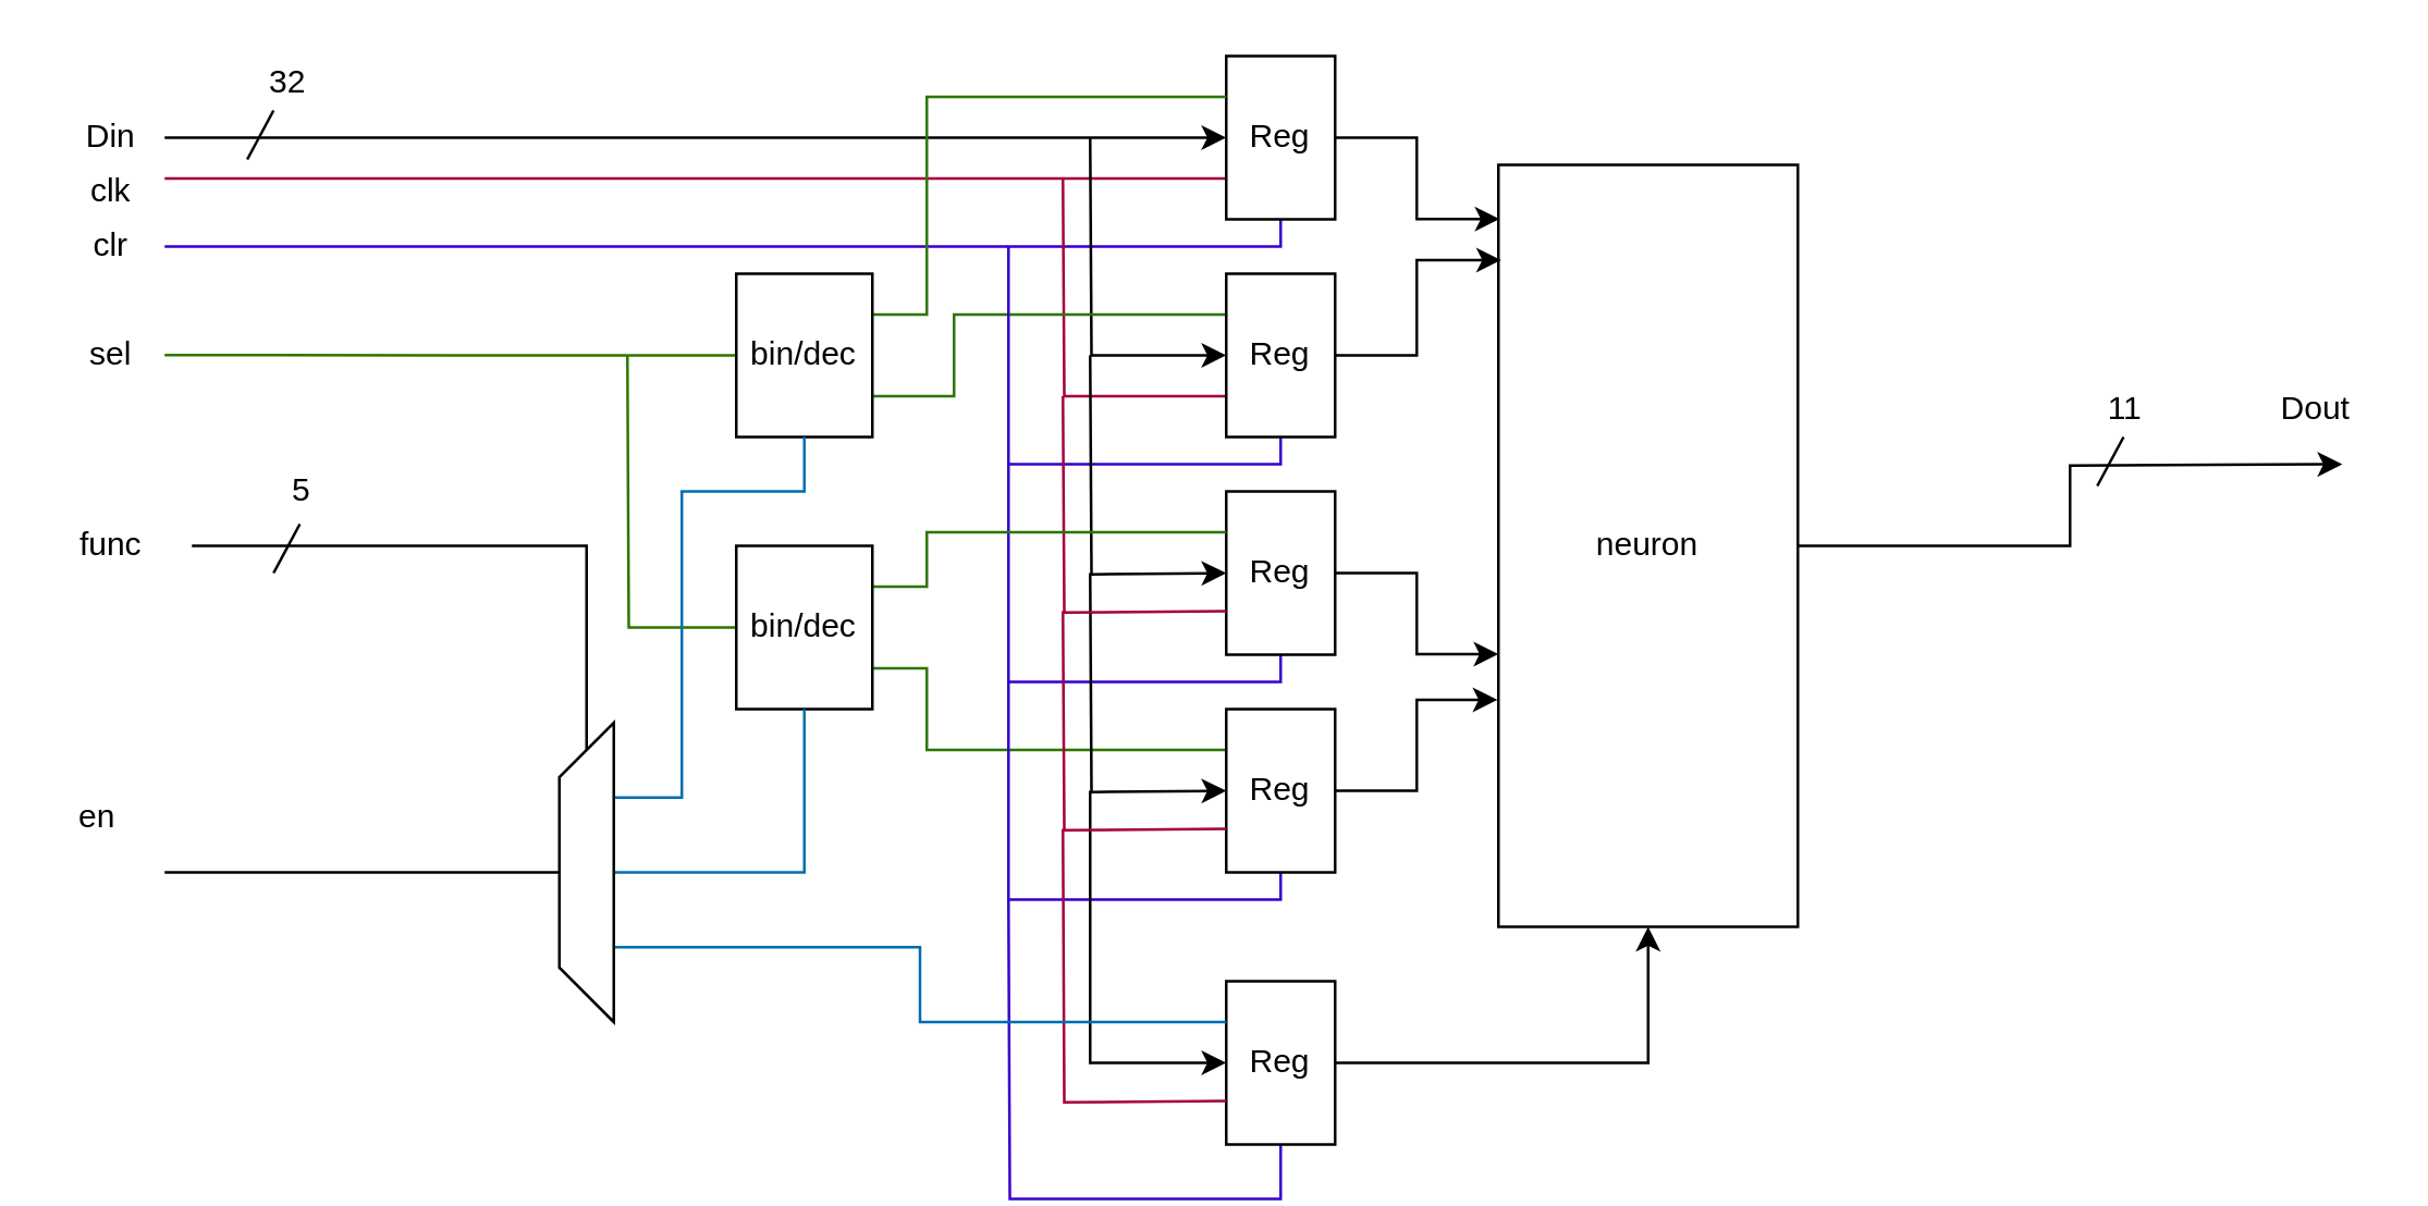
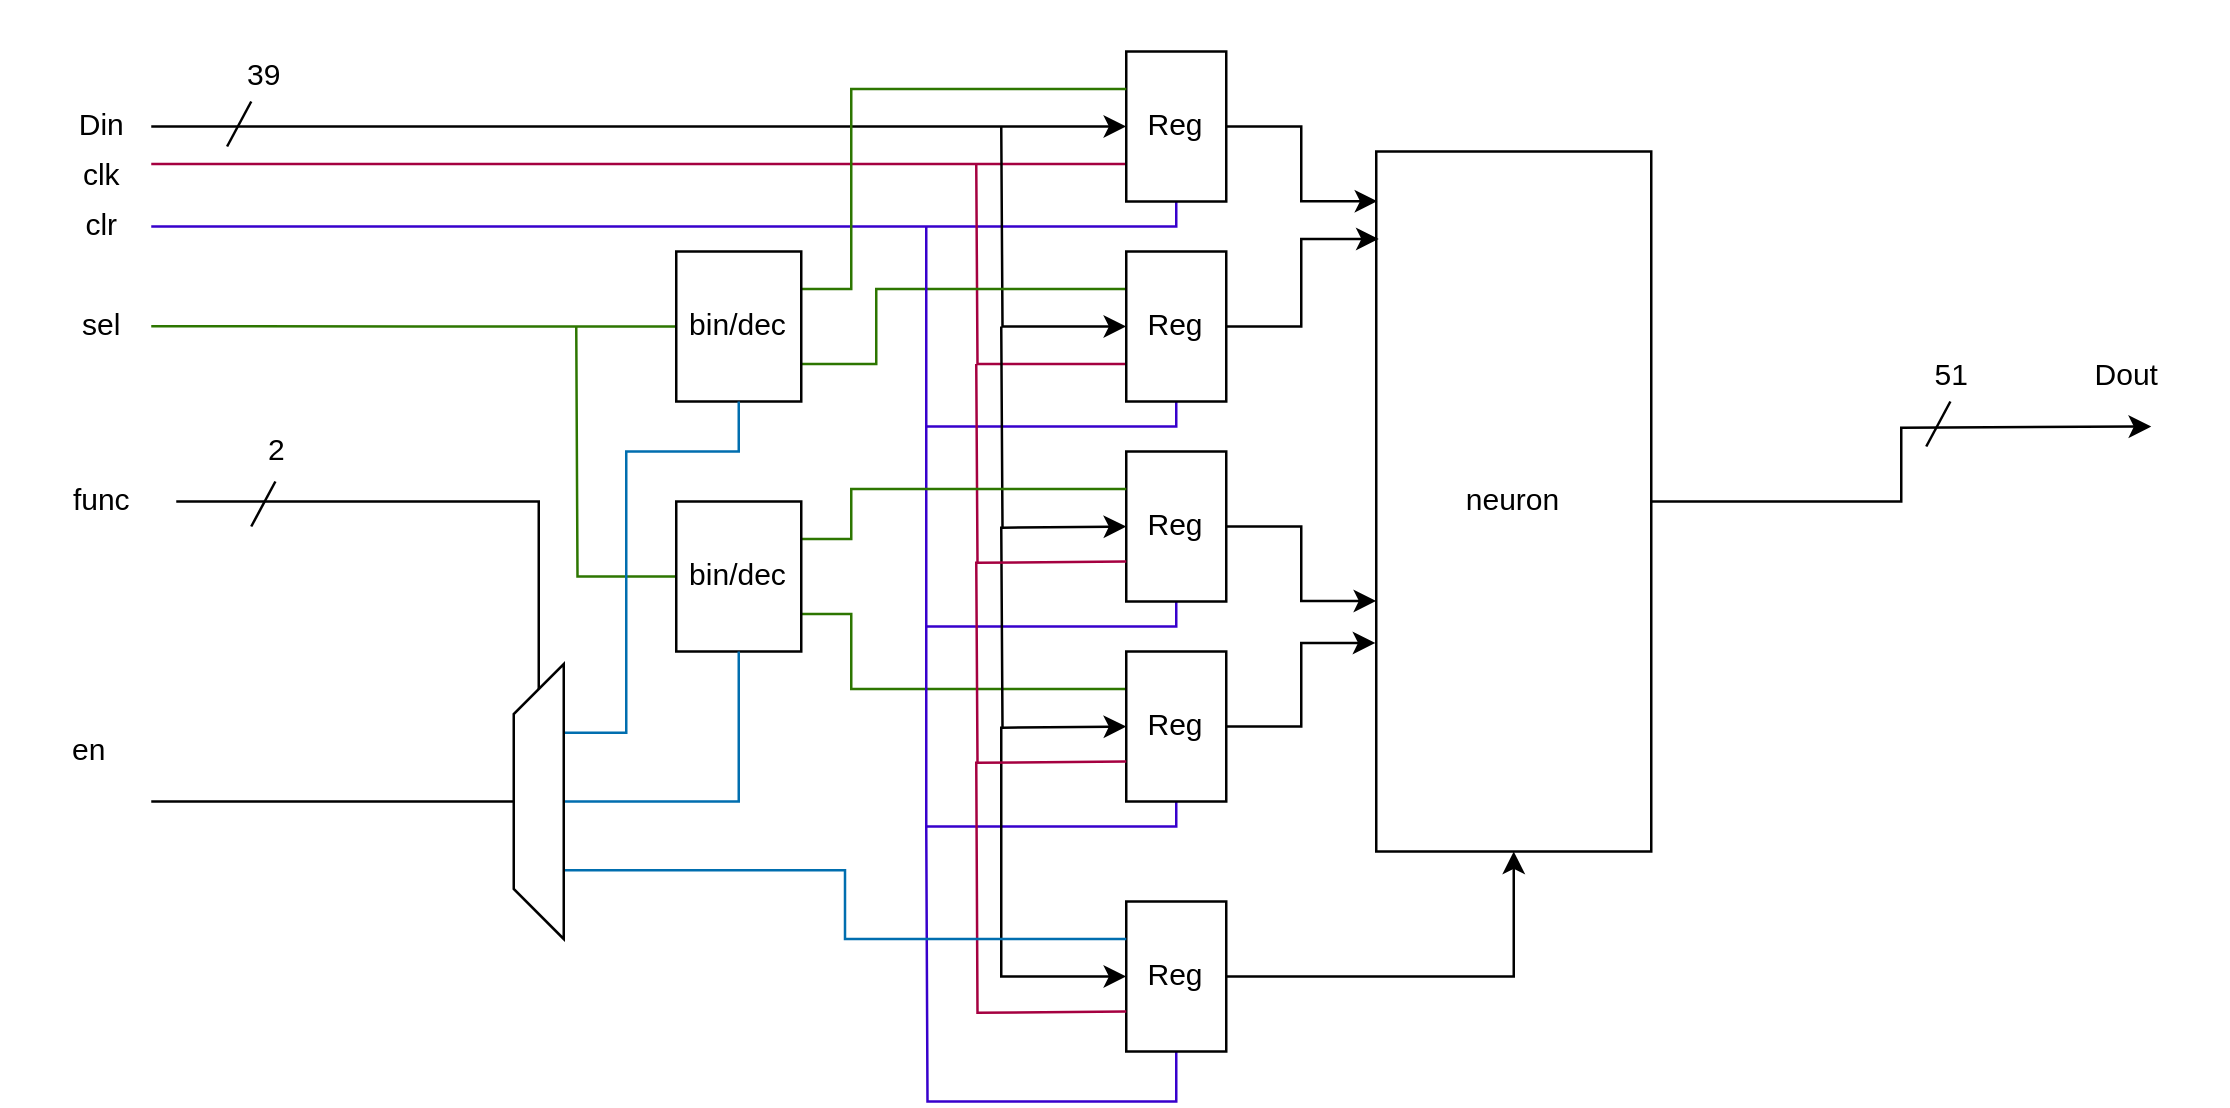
- <mxCell id="52" value="32" style="text;html=1;align=center;verticalAlign=middle;resizable=0;points=[];autosize=1;strokeColor=none;fillColor=none;" vertex="1" parent="1"><mxGeometry x="90" y="20" width="30" height="20" as="geometry" /></mxCell>
+ <mxCell id="52" value="39" style="text;html=1;align=center;verticalAlign=middle;resizable=0;points=[];autosize=1;strokeColor=none;fillColor=none;" vertex="1" parent="1"><mxGeometry x="90" y="20" width="30" height="20" as="geometry" /></mxCell>
- <mxCell id="54" value="11" style="text;html=1;align=center;verticalAlign=middle;resizable=0;points=[];autosize=1;strokeColor=none;fillColor=none;" vertex="1" parent="1"><mxGeometry x="765" y="140" width="30" height="20" as="geometry" /></mxCell>
+ <mxCell id="54" value="51" style="text;html=1;align=center;verticalAlign=middle;resizable=0;points=[];autosize=1;strokeColor=none;fillColor=none;" vertex="1" parent="1"><mxGeometry x="765" y="140" width="30" height="20" as="geometry" /></mxCell>
- <mxCell id="50" value="5" style="text;html=1;align=center;verticalAlign=middle;resizable=0;points=[];autosize=1;strokeColor=none;fillColor=none;" vertex="1" parent="1"><mxGeometry x="100" y="170" width="20" height="20" as="geometry" /></mxCell>
+ <mxCell id="50" value="2" style="text;html=1;align=center;verticalAlign=middle;resizable=0;points=[];autosize=1;strokeColor=none;fillColor=none;" vertex="1" parent="1"><mxGeometry x="100" y="170" width="20" height="20" as="geometry" /></mxCell>
